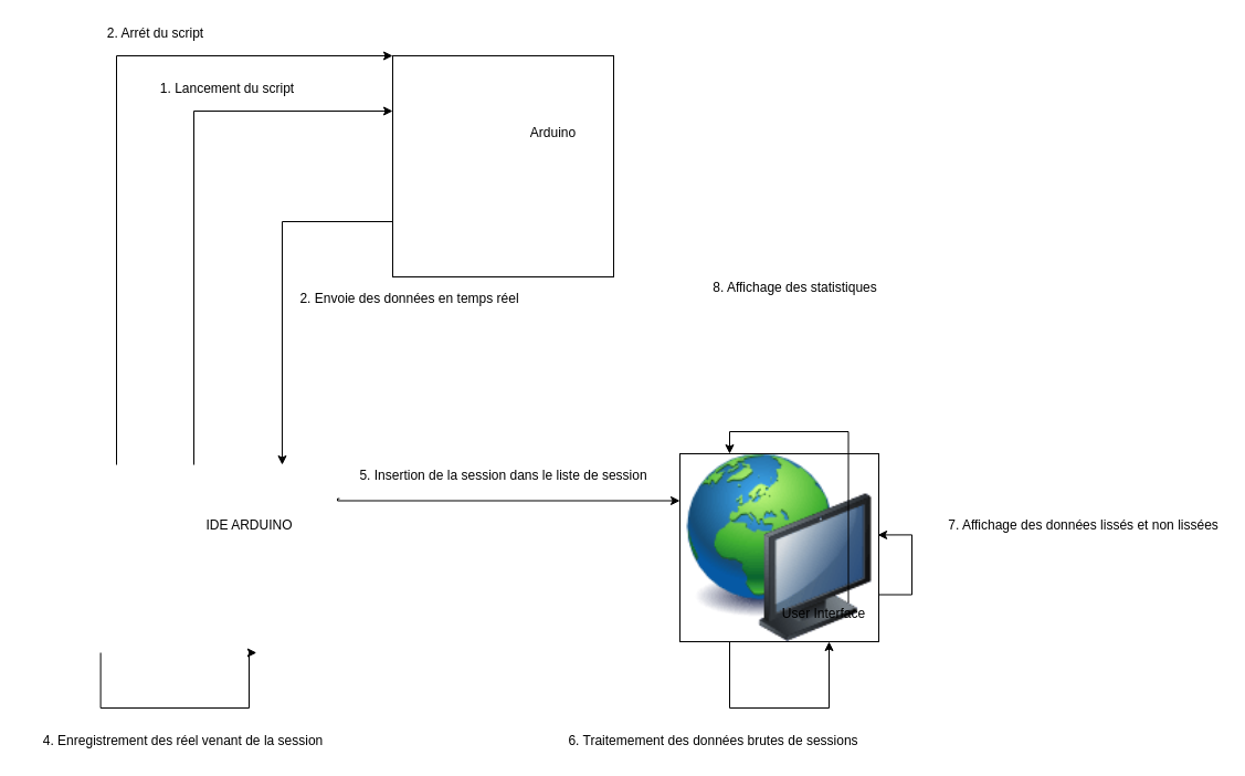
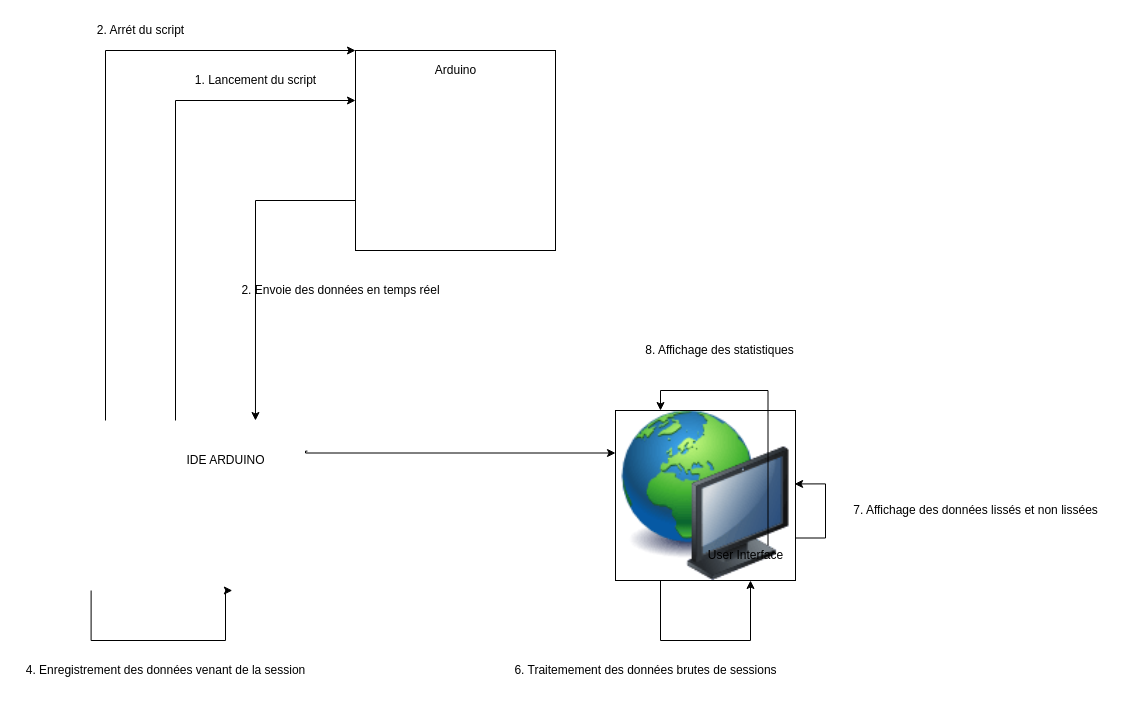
- <mxCell id="9" value="1. Lancement du script" style="text;html=1;align=center;verticalAlign=middle;resizable=0;points=[];autosize=1;strokeColor=none;fillColor=none;" vertex="1" parent="1"><mxGeometry x="135" y="70" width="140" height="20" as="geometry" /></mxCell>
+ <mxCell id="9" value="1. Lancement du script" style="text;html=1;align=center;verticalAlign=middle;resizable=0;points=[];autosize=1;strokeColor=none;fillColor=none;" vertex="1" parent="1"><mxGeometry x="185" y="70" width="140" height="20" as="geometry" /></mxCell>
- <mxCell id="21" value="Arduino" style="text;html=1;align=center;verticalAlign=middle;resizable=0;points=[];autosize=1;strokeColor=none;fillColor=none;" vertex="1" parent="1"><mxGeometry x="470" y="110" width="60" height="20" as="geometry" /></mxCell>
+ <mxCell id="21" value="Arduino" style="text;html=1;align=center;verticalAlign=middle;resizable=0;points=[];autosize=1;strokeColor=none;fillColor=none;" vertex="1" parent="1"><mxGeometry x="425" y="60" width="60" height="20" as="geometry" /></mxCell>
- <mxCell id="19" value="8. Affichage des statistiques" style="text;html=1;align=center;verticalAlign=middle;resizable=0;points=[];autosize=1;strokeColor=none;fillColor=none;" vertex="1" parent="1"><mxGeometry x="639" y="250" width="160" height="20" as="geometry" /></mxCell>
+ <mxCell id="19" value="8. Affichage des statistiques" style="text;html=1;align=center;verticalAlign=middle;resizable=0;points=[];autosize=1;strokeColor=none;fillColor=none;" vertex="1" parent="1"><mxGeometry x="639" y="340" width="160" height="20" as="geometry" /></mxCell>
- <mxCell id="10" value="2. Envoie des données en temps réel" style="text;html=1;align=center;verticalAlign=middle;resizable=0;points=[];autosize=1;strokeColor=none;fillColor=none;" vertex="1" parent="1"><mxGeometry x="265" y="260" width="210" height="20" as="geometry" /></mxCell>
+ <mxCell id="10" value="2. Envoie des données en temps réel" style="text;html=1;align=center;verticalAlign=middle;resizable=0;points=[];autosize=1;strokeColor=none;fillColor=none;" vertex="1" parent="1"><mxGeometry x="235" y="280" width="210" height="20" as="geometry" /></mxCell>
- <mxCell id="14" value="5. Insertion de la session dans le liste de session" style="text;html=1;align=center;verticalAlign=middle;resizable=0;points=[];autosize=1;strokeColor=none;fillColor=none;" vertex="1" parent="1"><mxGeometry x="315" y="420" width="280" height="20" as="geometry" /></mxCell>
- <mxCell id="23" value="IDE ARDUINO" style="text;html=1;align=center;verticalAlign=middle;resizable=0;points=[];autosize=1;strokeColor=none;fillColor=none;" vertex="1" parent="1"><mxGeometry x="180" y="465" width="90" height="20" as="geometry" /></mxCell>
+ <mxCell id="23" value="IDE ARDUINO" style="text;html=1;align=center;verticalAlign=middle;resizable=0;points=[];autosize=1;strokeColor=none;fillColor=none;" vertex="1" parent="1"><mxGeometry x="180" y="450" width="90" height="20" as="geometry" /></mxCell>
- <mxCell id="18" value="7. Affichage des données lissés et non lissées " style="text;html=1;align=center;verticalAlign=middle;resizable=0;points=[];autosize=1;strokeColor=none;fillColor=none;" vertex="1" parent="1"><mxGeometry x="850" y="465" width="260" height="20" as="geometry" /></mxCell>
+ <mxCell id="18" value="7. Affichage des données lissés et non lissées " style="text;html=1;align=center;verticalAlign=middle;resizable=0;points=[];autosize=1;strokeColor=none;fillColor=none;" vertex="1" parent="1"><mxGeometry x="845" y="500" width="260" height="20" as="geometry" /></mxCell>
- <mxCell id="13" value="4. Enregistrement des réel venant de la session" style="text;html=1;align=center;verticalAlign=middle;resizable=0;points=[];autosize=1;strokeColor=none;fillColor=none;" vertex="1" parent="1"><mxGeometry x="20" y="660" width="290" height="20" as="geometry" /></mxCell>
+ <mxCell id="13" value="4. Enregistrement des données venant de la session" style="text;html=1;align=center;verticalAlign=middle;resizable=0;points=[];autosize=1;strokeColor=none;fillColor=none;" vertex="1" parent="1"><mxGeometry x="20" y="660" width="290" height="20" as="geometry" /></mxCell>
